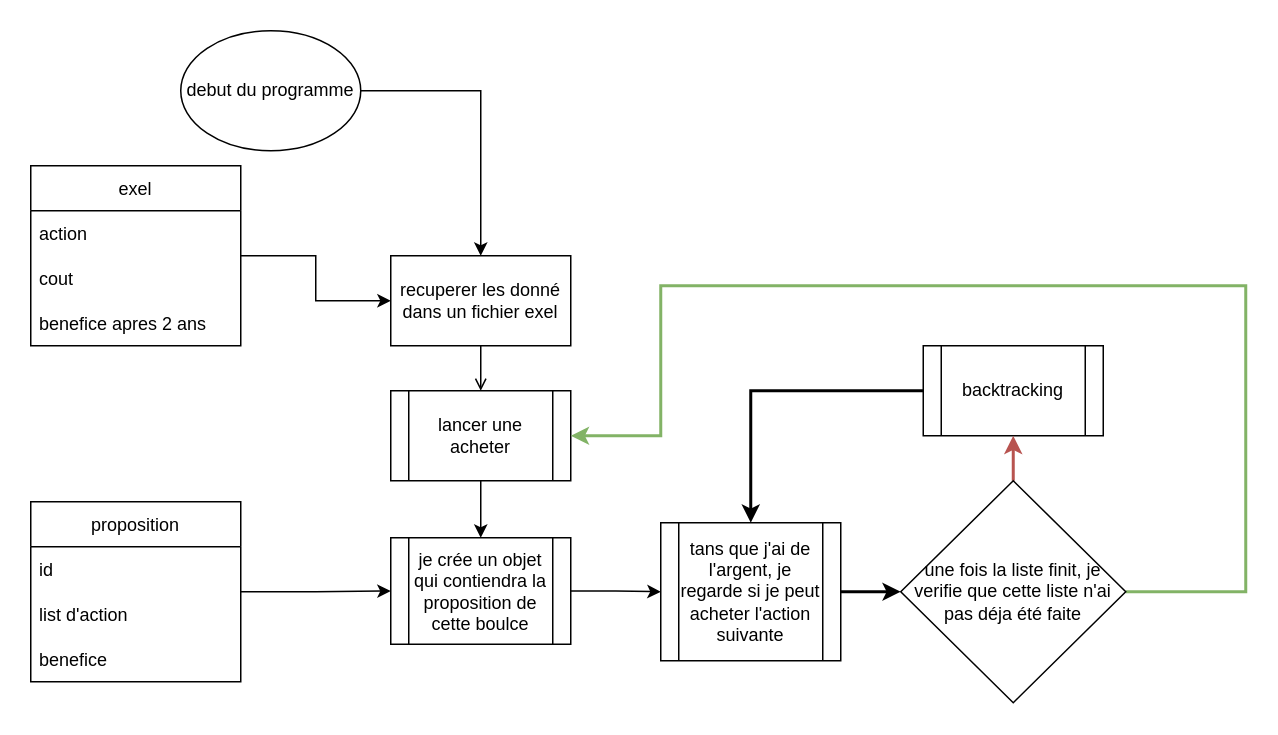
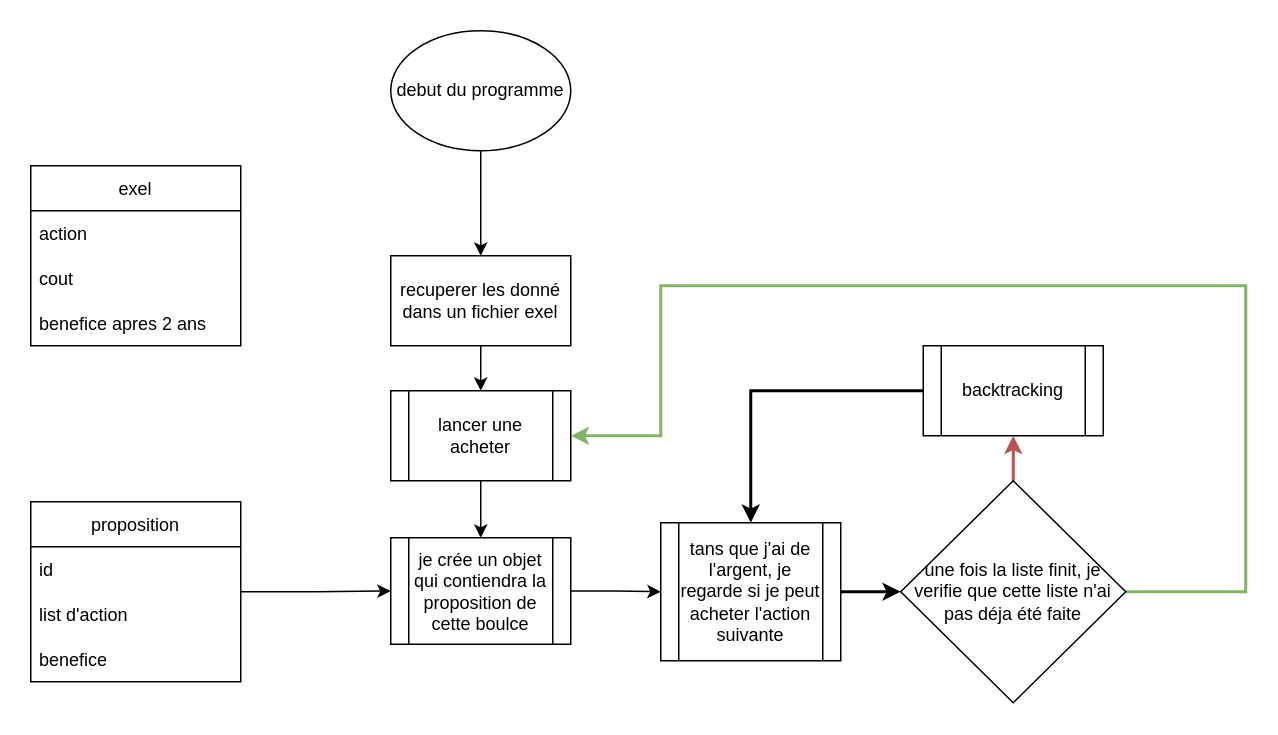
- <mxCell id="3" value="debut du programme" style="ellipse;whiteSpace=wrap;html=1;" vertex="1" parent="1"><mxGeometry x="120" y="20" width="120" height="80" as="geometry" /></mxCell>
+ <mxCell id="3" value="debut du programme" style="ellipse;whiteSpace=wrap;html=1;" vertex="1" parent="1"><mxGeometry x="260" y="20" width="120" height="80" as="geometry" /></mxCell>
- <mxCell id="6" style="edgeStyle=orthogonalEdgeStyle;rounded=0;orthogonalLoop=1;jettySize=auto;html=1;entryX=0;entryY=0.5;entryDx=0;entryDy=0;" edge="1" parent="1" source="7" target="5"><mxGeometry relative="1" as="geometry" /></mxCell>
- <mxCell id="4" style="edgeStyle=orthogonalEdgeStyle;rounded=0;orthogonalLoop=1;jettySize=auto;html=1;entryX=0.5;entryY=0;entryDx=0;entryDy=0;endArrow=open;" edge="1" parent="1" source="5" target="12"><mxGeometry relative="1" as="geometry" /></mxCell>
+ <mxCell id="4" style="edgeStyle=orthogonalEdgeStyle;rounded=0;orthogonalLoop=1;jettySize=auto;html=1;entryX=0.5;entryY=0;entryDx=0;entryDy=0;" edge="1" parent="1" source="5" target="12"><mxGeometry relative="1" as="geometry" /></mxCell>
